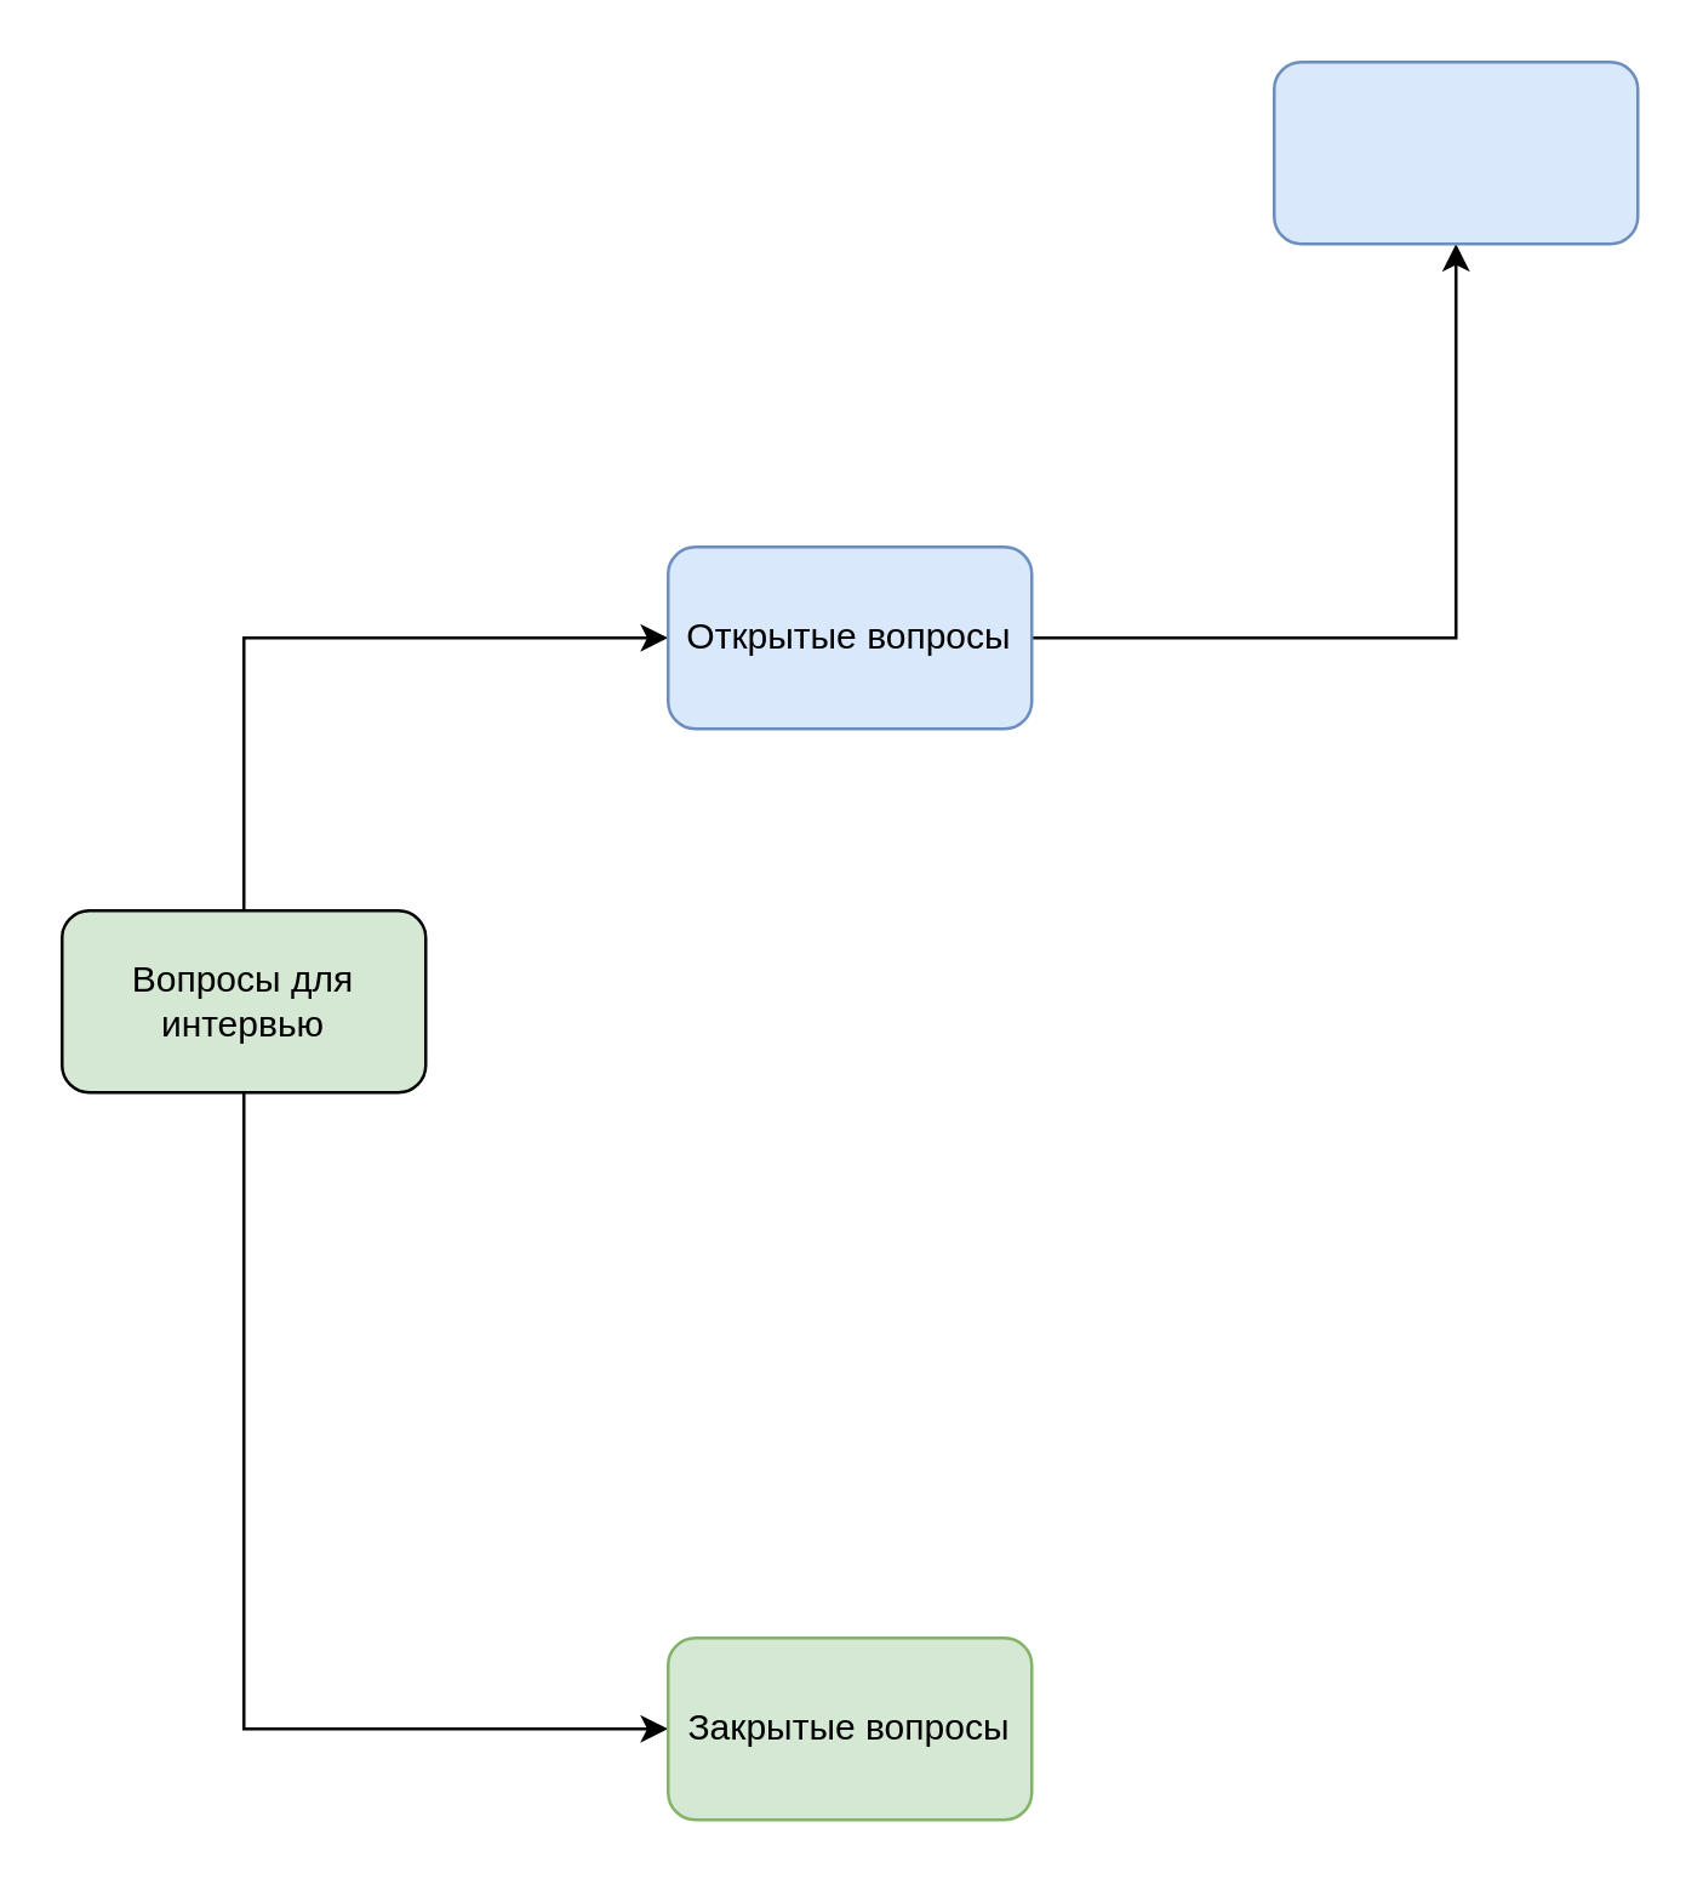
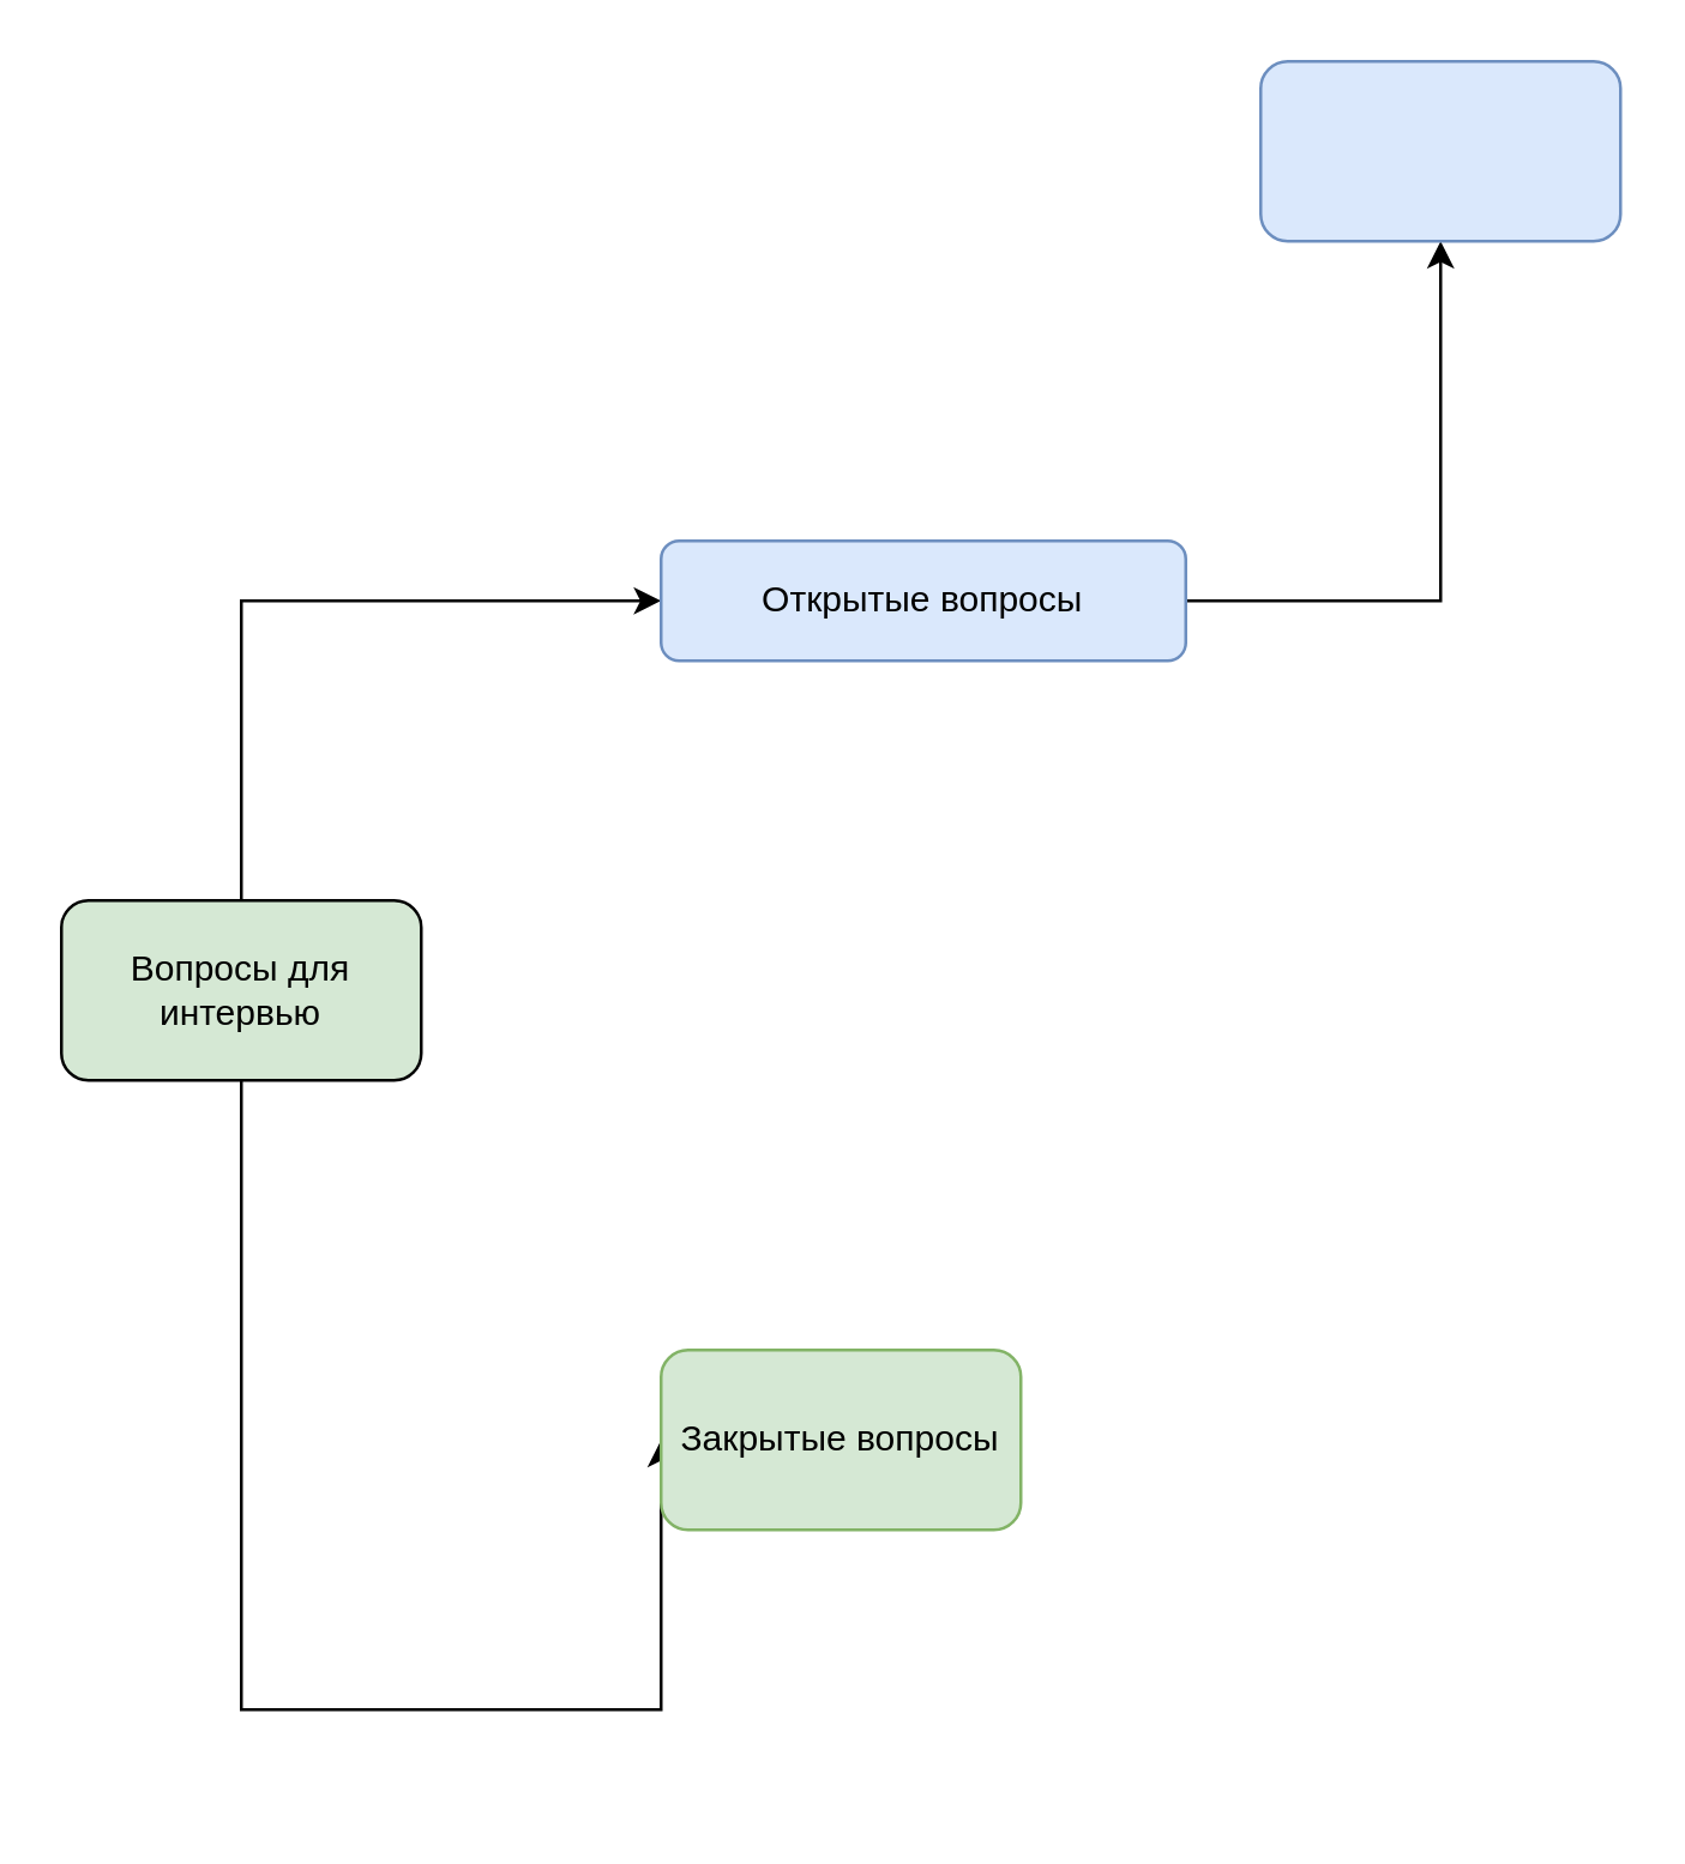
- <mxCell id="6" value="Открытые вопросы" style="whiteSpace=wrap;html=1;rounded=1;fillColor=#dae8fc;strokeColor=#6c8ebf;" vertex="1" parent="1"><mxGeometry x="220" y="180" width="120" height="60" as="geometry" /></mxCell>
+ <mxCell id="6" value="Открытые вопросы" style="whiteSpace=wrap;html=1;rounded=1;fillColor=#dae8fc;strokeColor=#6c8ebf;" vertex="1" parent="1"><mxGeometry x="220" y="180" width="175" height="40" as="geometry" /></mxCell>
- <mxCell id="7" value="Закрытые вопросы" style="whiteSpace=wrap;html=1;rounded=1;fillColor=#d5e8d4;strokeColor=#82b366;" vertex="1" parent="1"><mxGeometry x="220" y="540" width="120" height="60" as="geometry" /></mxCell>
+ <mxCell id="7" value="Закрытые вопросы" style="whiteSpace=wrap;html=1;rounded=1;fillColor=#d5e8d4;strokeColor=#82b366;" vertex="1" parent="1"><mxGeometry x="220" y="450" width="120" height="60" as="geometry" /></mxCell>
